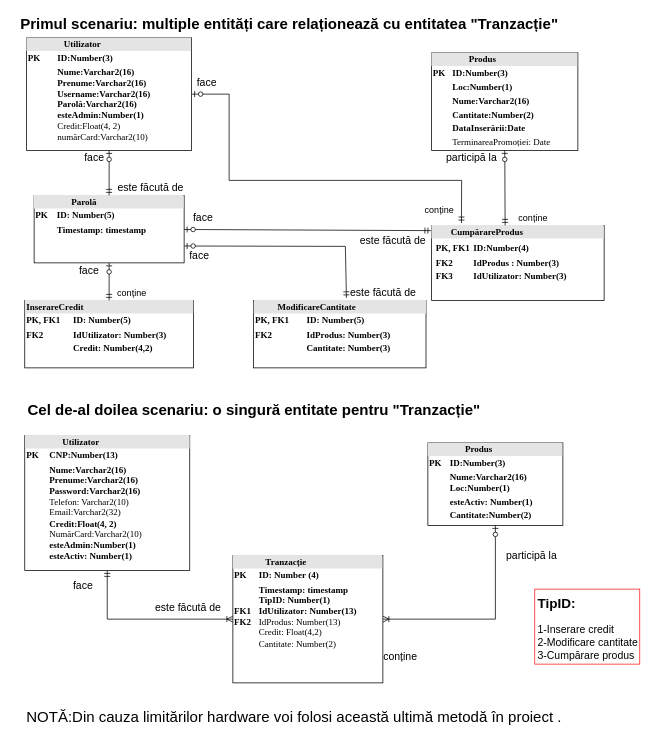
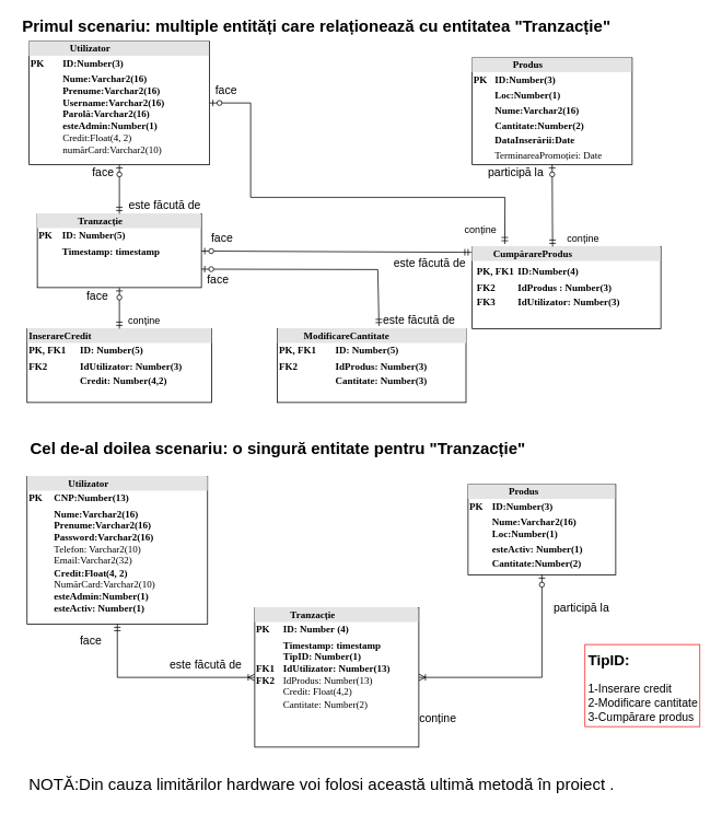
- <mxCell id="4" value="&lt;div style=&quot;box-sizing: border-box ; width: 100% ; background: #e4e4e4 ; padding: 2px&quot;&gt;&lt;b&gt;&lt;span style=&quot;white-space: pre&quot;&gt;&#09;&lt;/span&gt;&lt;span style=&quot;white-space: pre&quot;&gt;&#09;&lt;/span&gt;Parolă&lt;/b&gt;&lt;/div&gt;&lt;table style=&quot;width: 100% ; font-size: 1em&quot; cellpadding=&quot;2&quot; cellspacing=&quot;0&quot;&gt;&lt;tbody&gt;&lt;tr&gt;&lt;td&gt;&lt;b&gt;PK&lt;/b&gt;&lt;/td&gt;&lt;td&gt;&lt;b&gt;ID: Number(5)&lt;br&gt;&lt;/b&gt;&lt;/td&gt;&lt;/tr&gt;&lt;tr&gt;&lt;td&gt;&lt;br&gt;&lt;/td&gt;&lt;td&gt;&lt;b&gt;Timestamp: timestamp&lt;/b&gt;&lt;/td&gt;&lt;/tr&gt;&lt;tr&gt;&lt;td&gt;&lt;br&gt;&lt;/td&gt;&lt;td&gt;&lt;br&gt;&lt;/td&gt;&lt;/tr&gt;&lt;tr&gt;&lt;td&gt;&lt;b&gt;&lt;br&gt;&lt;/b&gt;&lt;/td&gt;&lt;td&gt;&lt;b&gt;&lt;br&gt;&lt;/b&gt;&lt;/td&gt;&lt;/tr&gt;&lt;/tbody&gt;&lt;/table&gt;" style="verticalAlign=top;align=left;overflow=fill;html=1;rounded=0;shadow=0;comic=0;labelBackgroundColor=none;strokeWidth=1;fontFamily=Verdana;fontSize=12" vertex="1" parent="1"><mxGeometry x="45" y="260" width="200" height="90" as="geometry" /></mxCell>
+ <mxCell id="4" value="&lt;div style=&quot;box-sizing: border-box ; width: 100% ; background: #e4e4e4 ; padding: 2px&quot;&gt;&lt;b&gt;&lt;span style=&quot;white-space: pre&quot;&gt;&#09;&lt;/span&gt;&lt;span style=&quot;white-space: pre&quot;&gt;&#09;&lt;/span&gt;Tranzacție&lt;/b&gt;&lt;/div&gt;&lt;table style=&quot;width: 100% ; font-size: 1em&quot; cellpadding=&quot;2&quot; cellspacing=&quot;0&quot;&gt;&lt;tbody&gt;&lt;tr&gt;&lt;td&gt;&lt;b&gt;PK&lt;/b&gt;&lt;/td&gt;&lt;td&gt;&lt;b&gt;ID: Number(5)&lt;br&gt;&lt;/b&gt;&lt;/td&gt;&lt;/tr&gt;&lt;tr&gt;&lt;td&gt;&lt;br&gt;&lt;/td&gt;&lt;td&gt;&lt;b&gt;Timestamp: timestamp&lt;/b&gt;&lt;/td&gt;&lt;/tr&gt;&lt;tr&gt;&lt;td&gt;&lt;br&gt;&lt;/td&gt;&lt;td&gt;&lt;br&gt;&lt;/td&gt;&lt;/tr&gt;&lt;tr&gt;&lt;td&gt;&lt;b&gt;&lt;br&gt;&lt;/b&gt;&lt;/td&gt;&lt;td&gt;&lt;b&gt;&lt;br&gt;&lt;/b&gt;&lt;/td&gt;&lt;/tr&gt;&lt;/tbody&gt;&lt;/table&gt;" style="verticalAlign=top;align=left;overflow=fill;html=1;rounded=0;shadow=0;comic=0;labelBackgroundColor=none;strokeWidth=1;fontFamily=Verdana;fontSize=12" vertex="1" parent="1"><mxGeometry x="45" y="260" width="200" height="90" as="geometry" /></mxCell>
